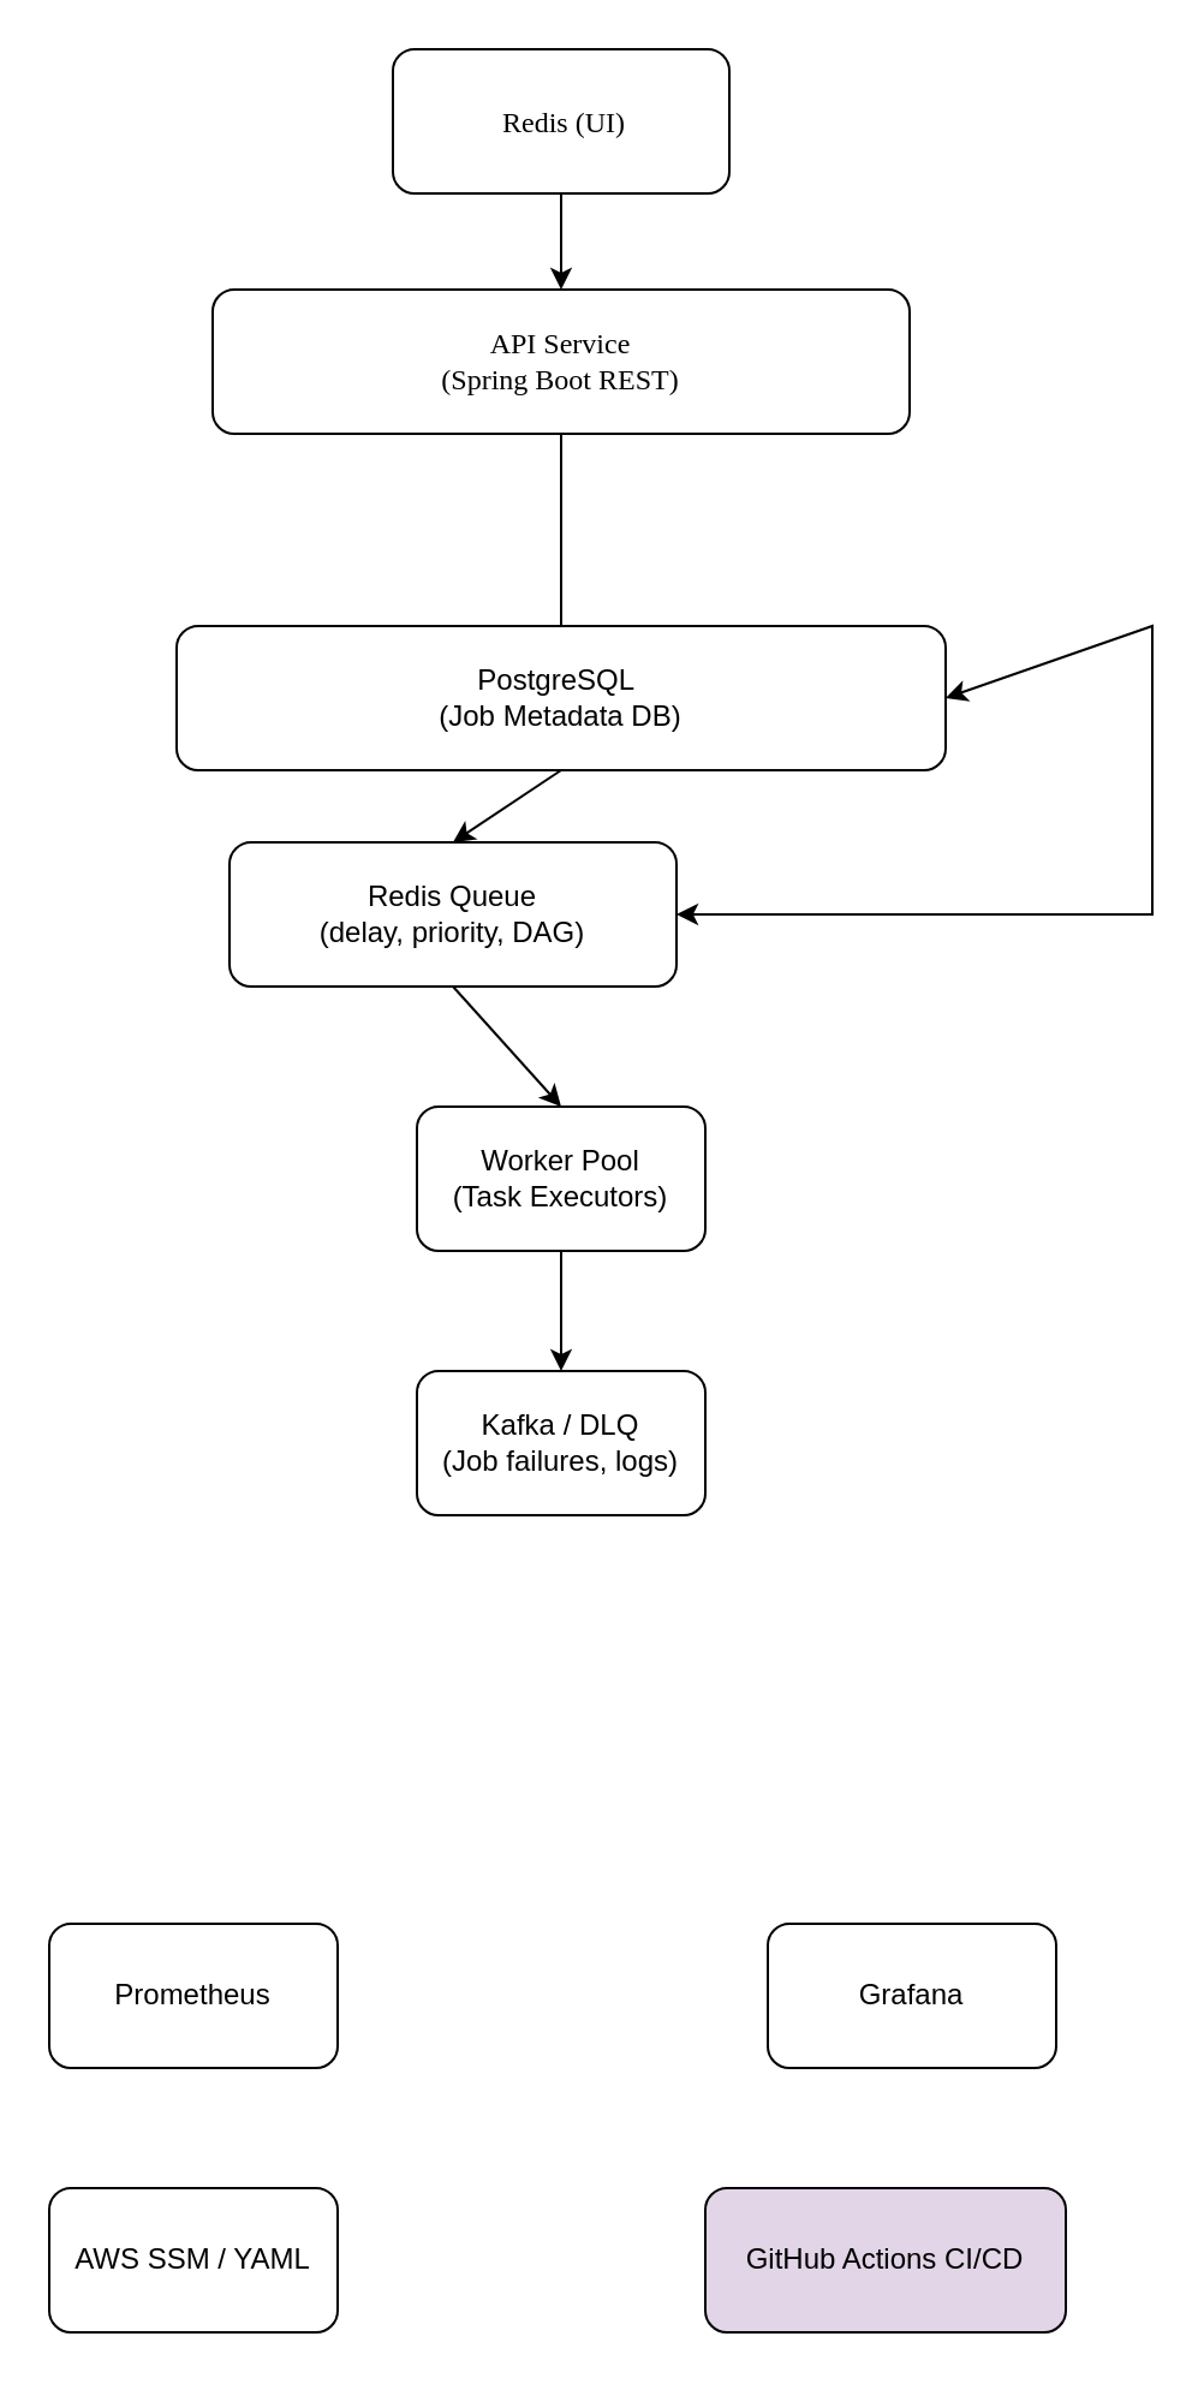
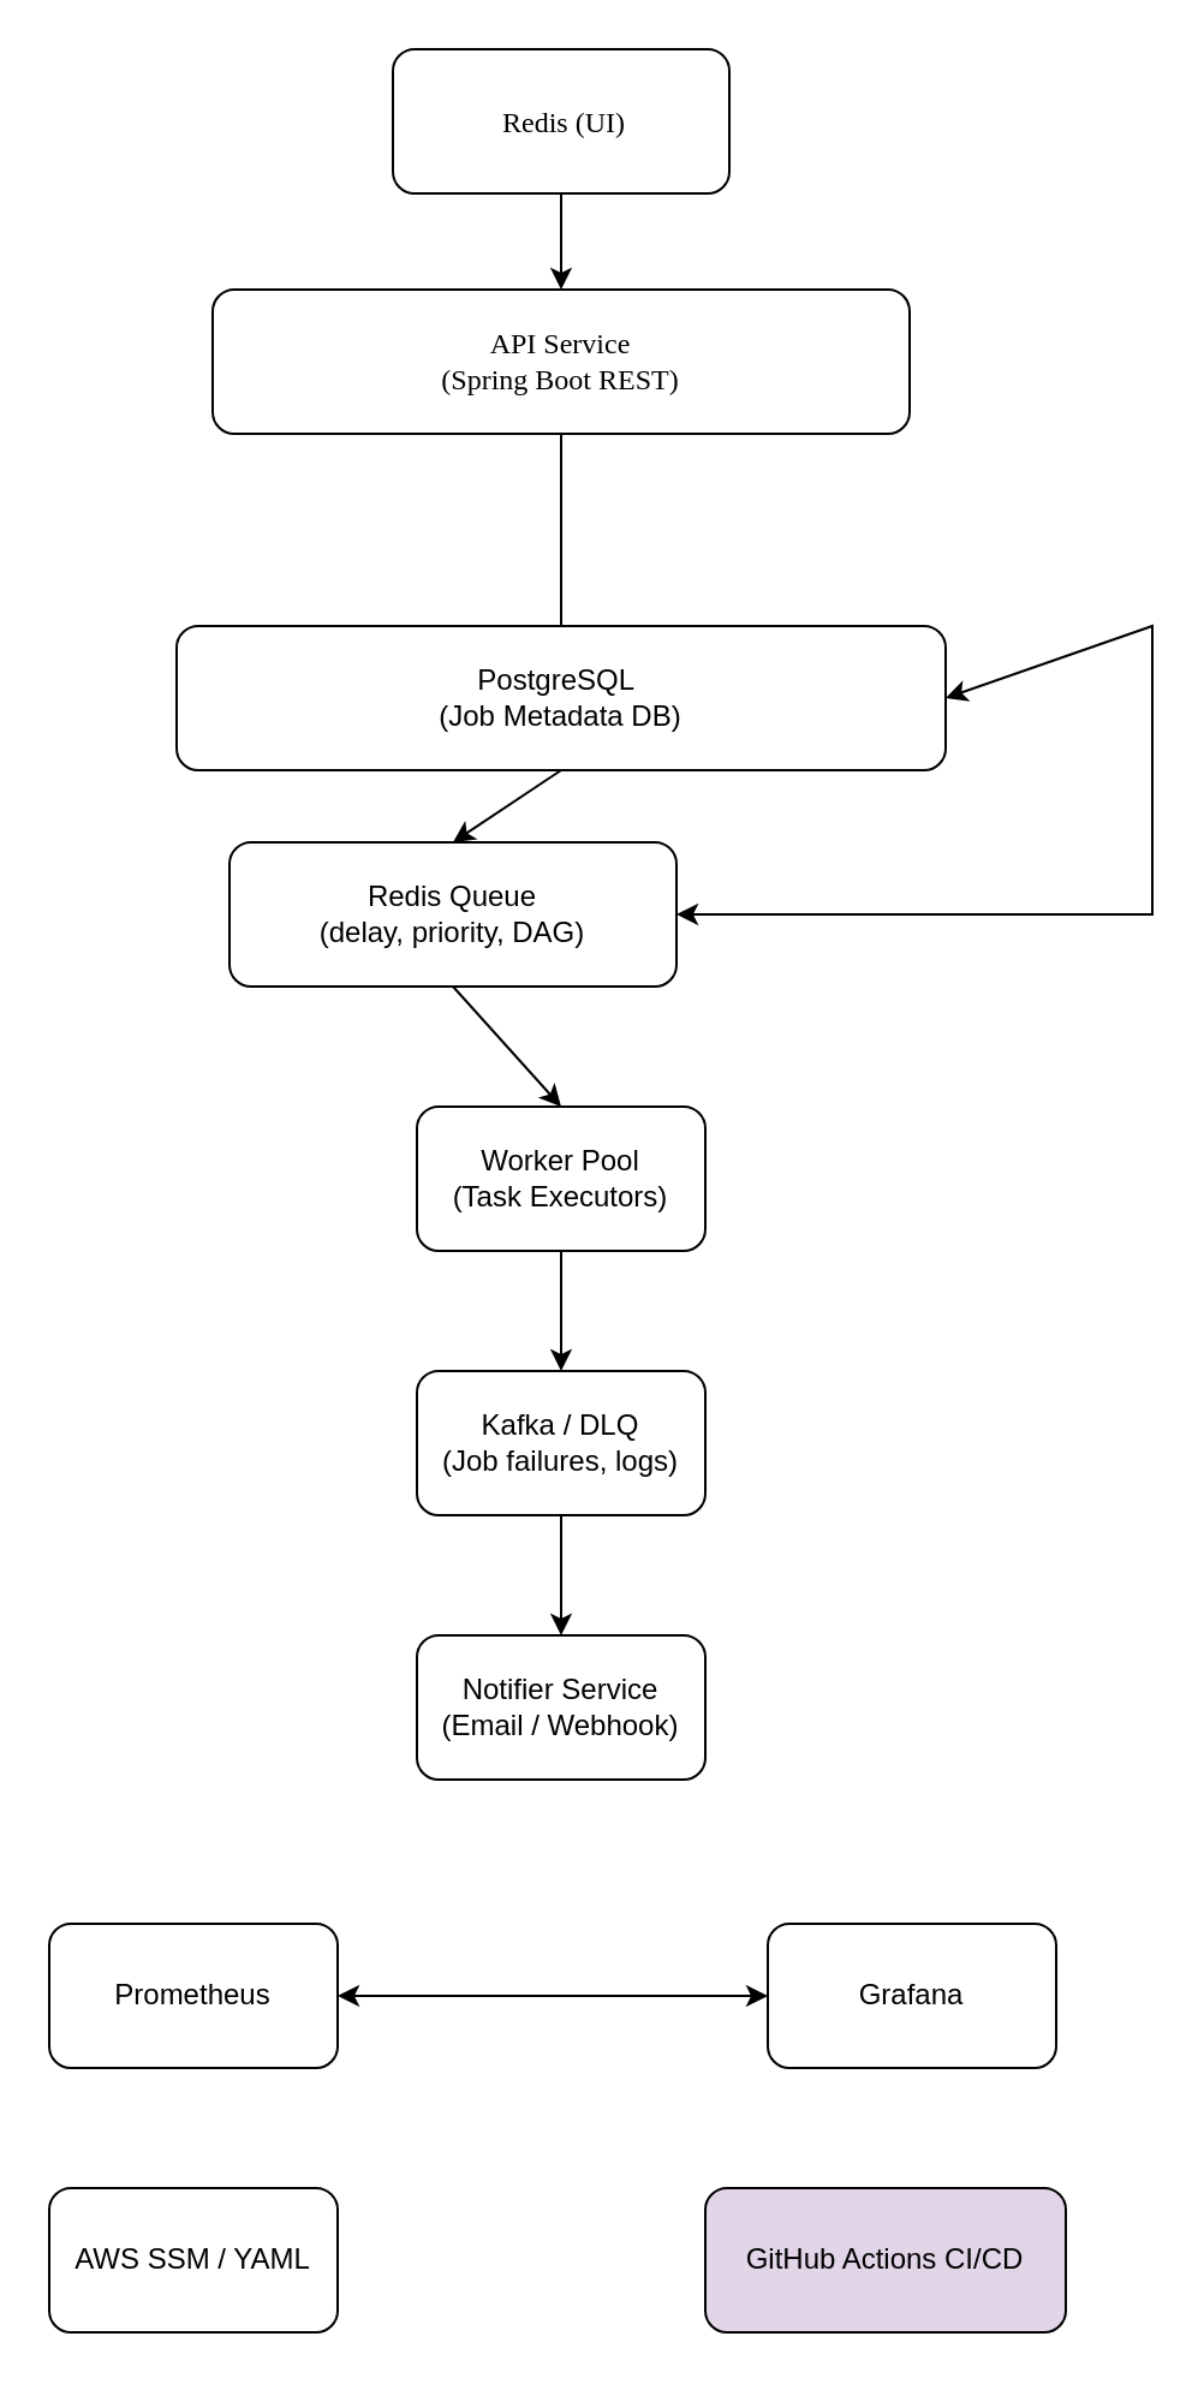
+ <mxCell id="14" value="" style="endArrow=classic;html=1;rounded=0;exitX=0.5;exitY=1;exitDx=0;exitDy=0;entryX=0.5;entryY=0;entryDx=0;entryDy=0;" edge="1" parent="1" source="7" target="8"><mxGeometry width="50" height="50" relative="1" as="geometry"><mxPoint x="209" y="730" as="sourcePoint" /><mxPoint x="259" y="680" as="targetPoint" /></mxGeometry></mxCell>
+ <mxCell id="8" value="Notifier Service&lt;br&gt;(Email / Webhook)" style="rounded=1;whiteSpace=wrap;html=1;" vertex="1" parent="1"><mxGeometry x="173" y="680" width="120" height="60" as="geometry" /></mxCell>
+ <mxCell id="18" value="" style="endArrow=classic;startArrow=classic;html=1;rounded=0;exitX=1;exitY=0.5;exitDx=0;exitDy=0;entryX=0;entryY=0.5;entryDx=0;entryDy=0;" edge="1" parent="1" source="16" target="17"><mxGeometry width="50" height="50" relative="1" as="geometry"><mxPoint x="209" y="730" as="sourcePoint" /><mxPoint x="259" y="680" as="targetPoint" /></mxGeometry></mxCell>
